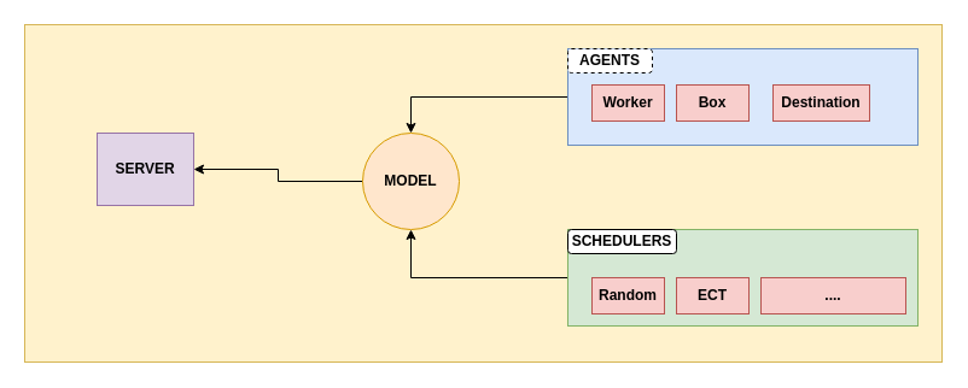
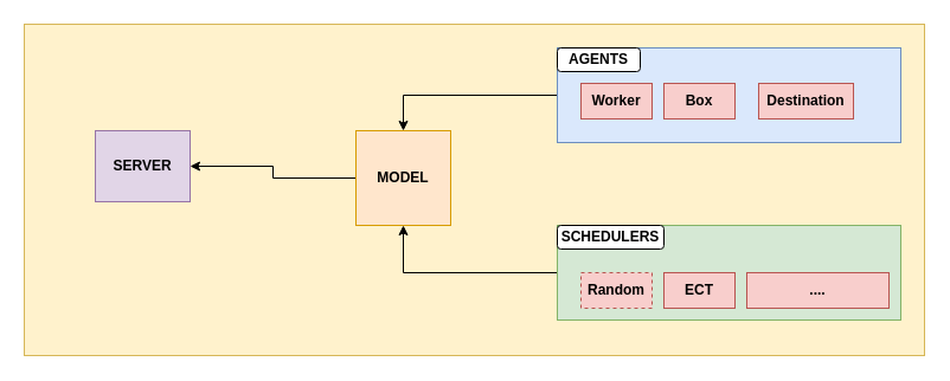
- <mxCell id="9" value="&lt;b&gt;AGENTS&lt;/b&gt;" style="rounded=1;whiteSpace=wrap;html=1;dashed=1;" vertex="1" parent="1"><mxGeometry x="470" y="40" width="70" height="20" as="geometry" /></mxCell>
+ <mxCell id="9" value="&lt;b&gt;AGENTS&lt;/b&gt;" style="rounded=1;whiteSpace=wrap;html=1;" vertex="1" parent="1"><mxGeometry x="470" y="40" width="70" height="20" as="geometry" /></mxCell>
- <mxCell id="4" value="&lt;b&gt;MODEL&lt;/b&gt;" style="ellipse;whiteSpace=wrap;html=1;aspect=fixed;fillColor=#ffe6cc;strokeColor=#d79b00;" vertex="1" parent="1"><mxGeometry x="300" y="110" width="80" height="80" as="geometry" /></mxCell>
+ <mxCell id="4" value="&lt;b&gt;MODEL&lt;/b&gt;" style="whiteSpace=wrap;html=1;aspect=fixed;fillColor=#ffe6cc;strokeColor=#d79b00;rounded=0;" vertex="1" parent="1"><mxGeometry x="300" y="110" width="80" height="80" as="geometry" /></mxCell>
- <mxCell id="14" value="&lt;b&gt;Random&lt;/b&gt;" style="rounded=0;whiteSpace=wrap;html=1;fillColor=#f8cecc;strokeColor=#b85450;" vertex="1" parent="1"><mxGeometry x="490" y="230" width="60" height="30" as="geometry" /></mxCell>
+ <mxCell id="14" value="&lt;b&gt;Random&lt;/b&gt;" style="rounded=0;whiteSpace=wrap;html=1;fillColor=#f8cecc;strokeColor=#b85450;dashed=1;" vertex="1" parent="1"><mxGeometry x="490" y="230" width="60" height="30" as="geometry" /></mxCell>
